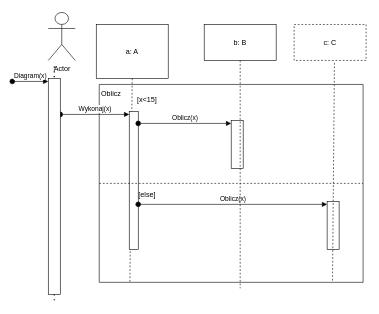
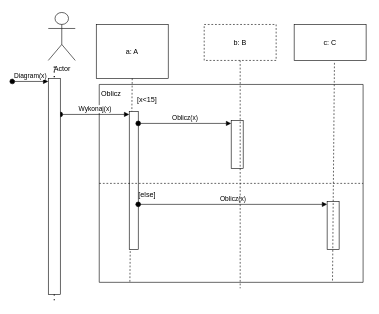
- <mxCell id="11" value="b: B" style="rounded=0;whiteSpace=wrap;html=1;" vertex="1" parent="1"><mxGeometry x="340" y="40" width="120" height="60" as="geometry" /></mxCell>
+ <mxCell id="11" value="b: B" style="rounded=0;whiteSpace=wrap;html=1;dashed=1;" vertex="1" parent="1"><mxGeometry x="340" y="40" width="120" height="60" as="geometry" /></mxCell>
- <mxCell id="12" value="c: C" style="rounded=0;whiteSpace=wrap;html=1;dashed=1;" vertex="1" parent="1"><mxGeometry x="490" y="40" width="120" height="60" as="geometry" /></mxCell>
+ <mxCell id="12" value="c: C" style="rounded=0;whiteSpace=wrap;html=1;" vertex="1" parent="1"><mxGeometry x="490" y="40" width="120" height="60" as="geometry" /></mxCell>
